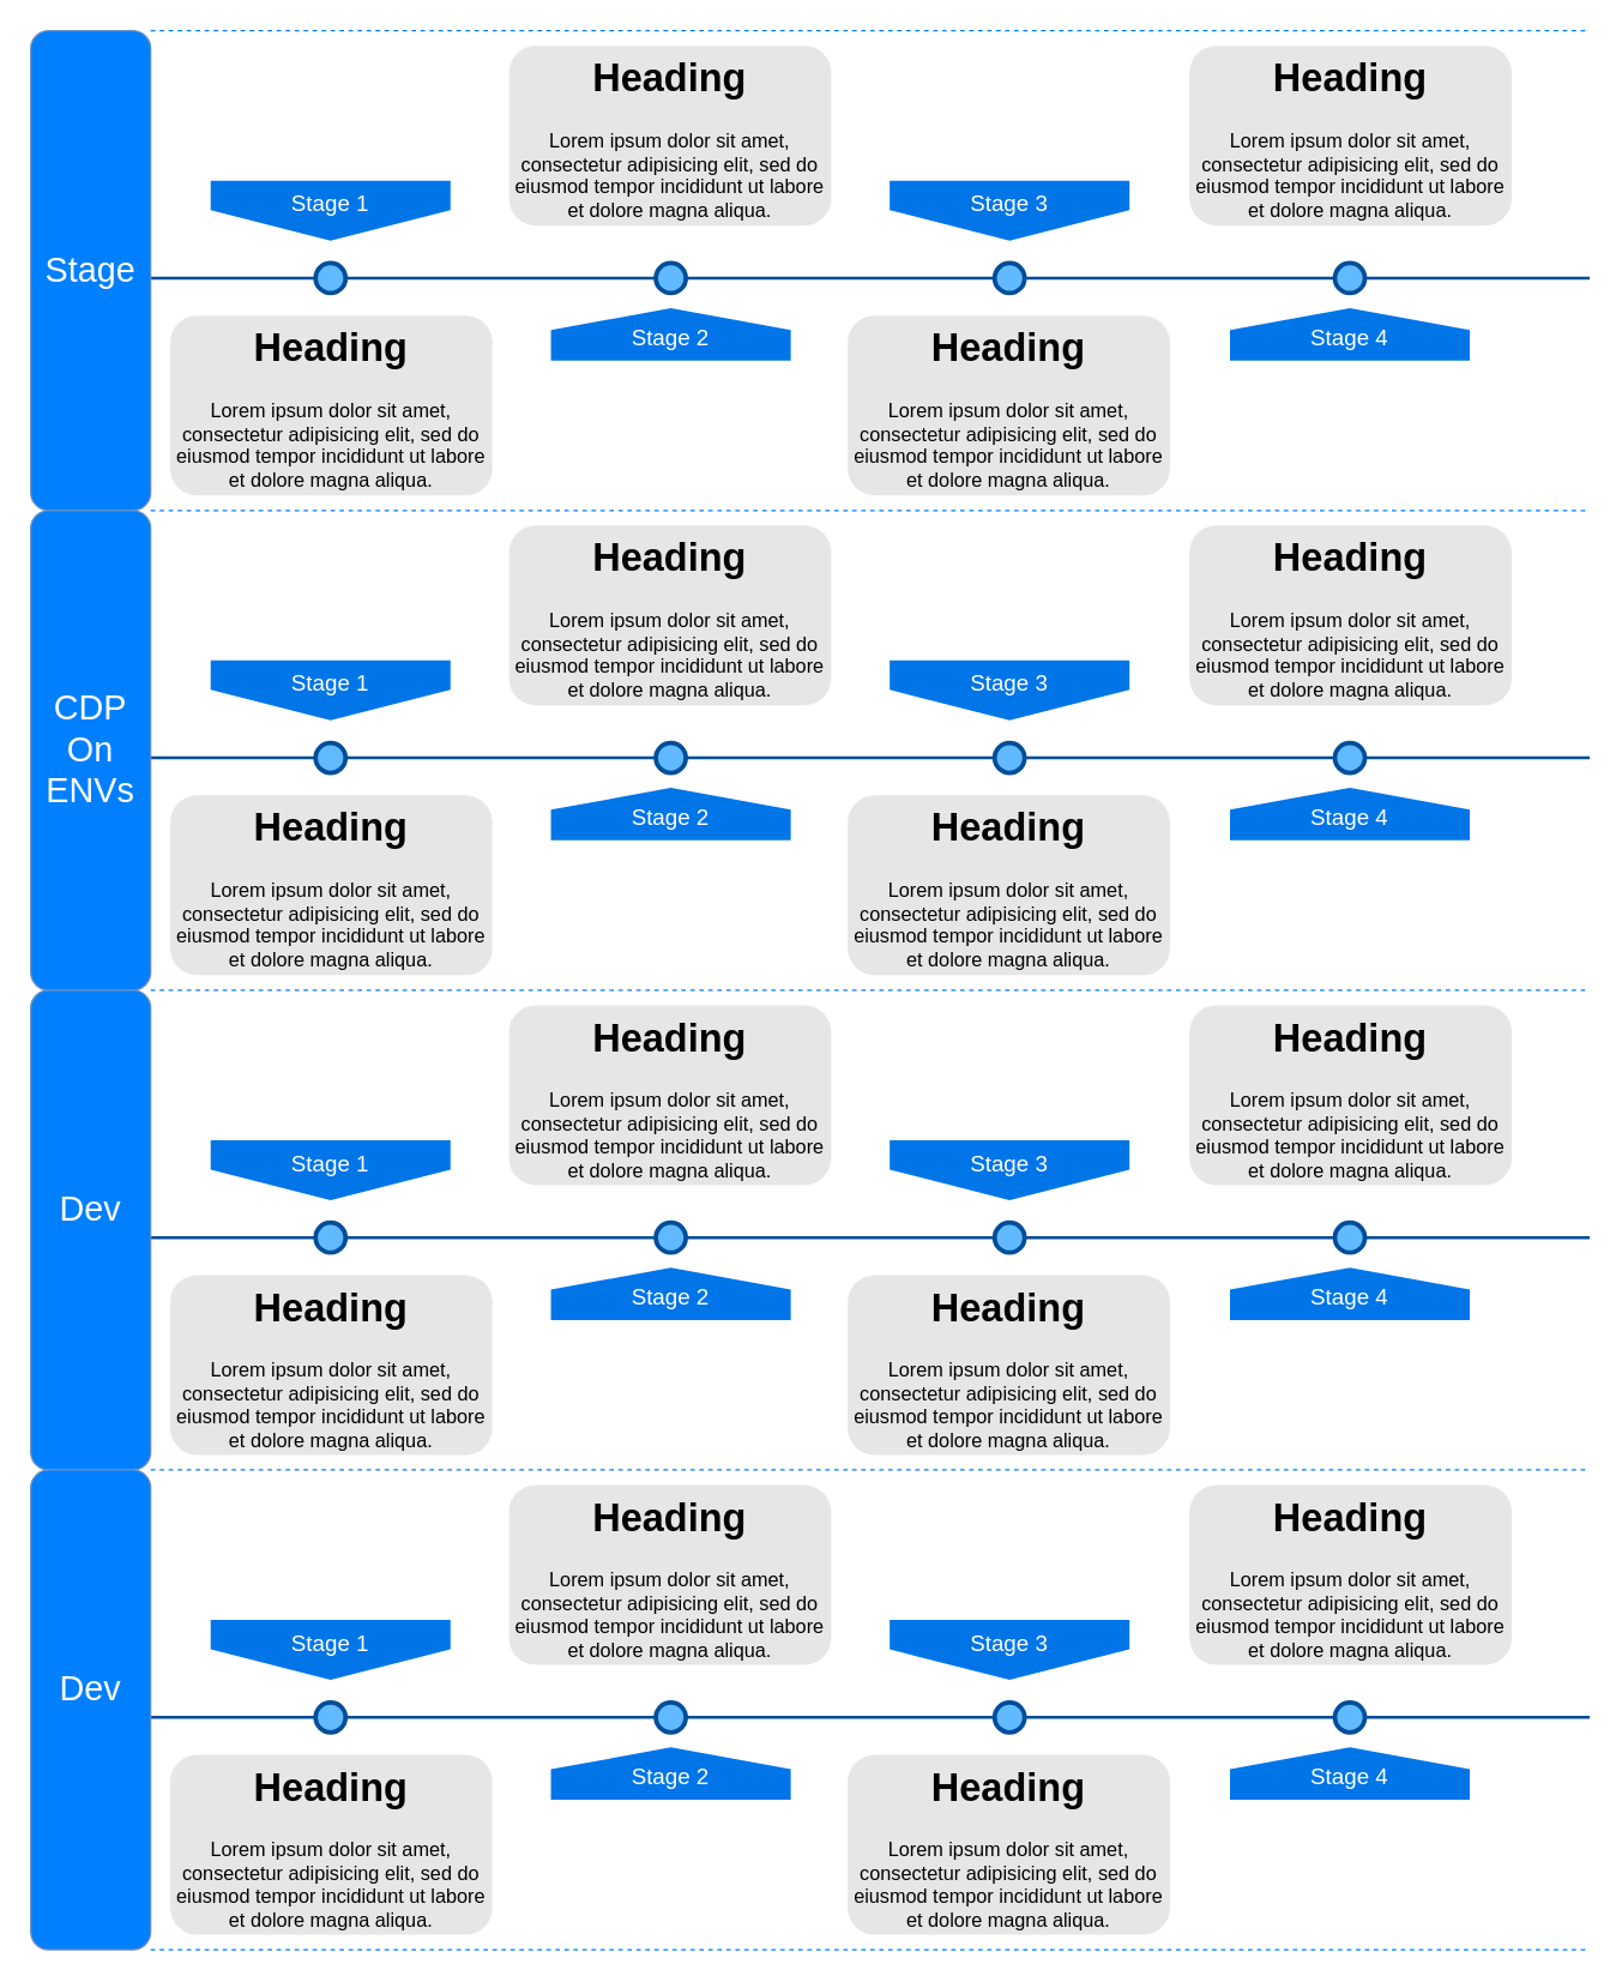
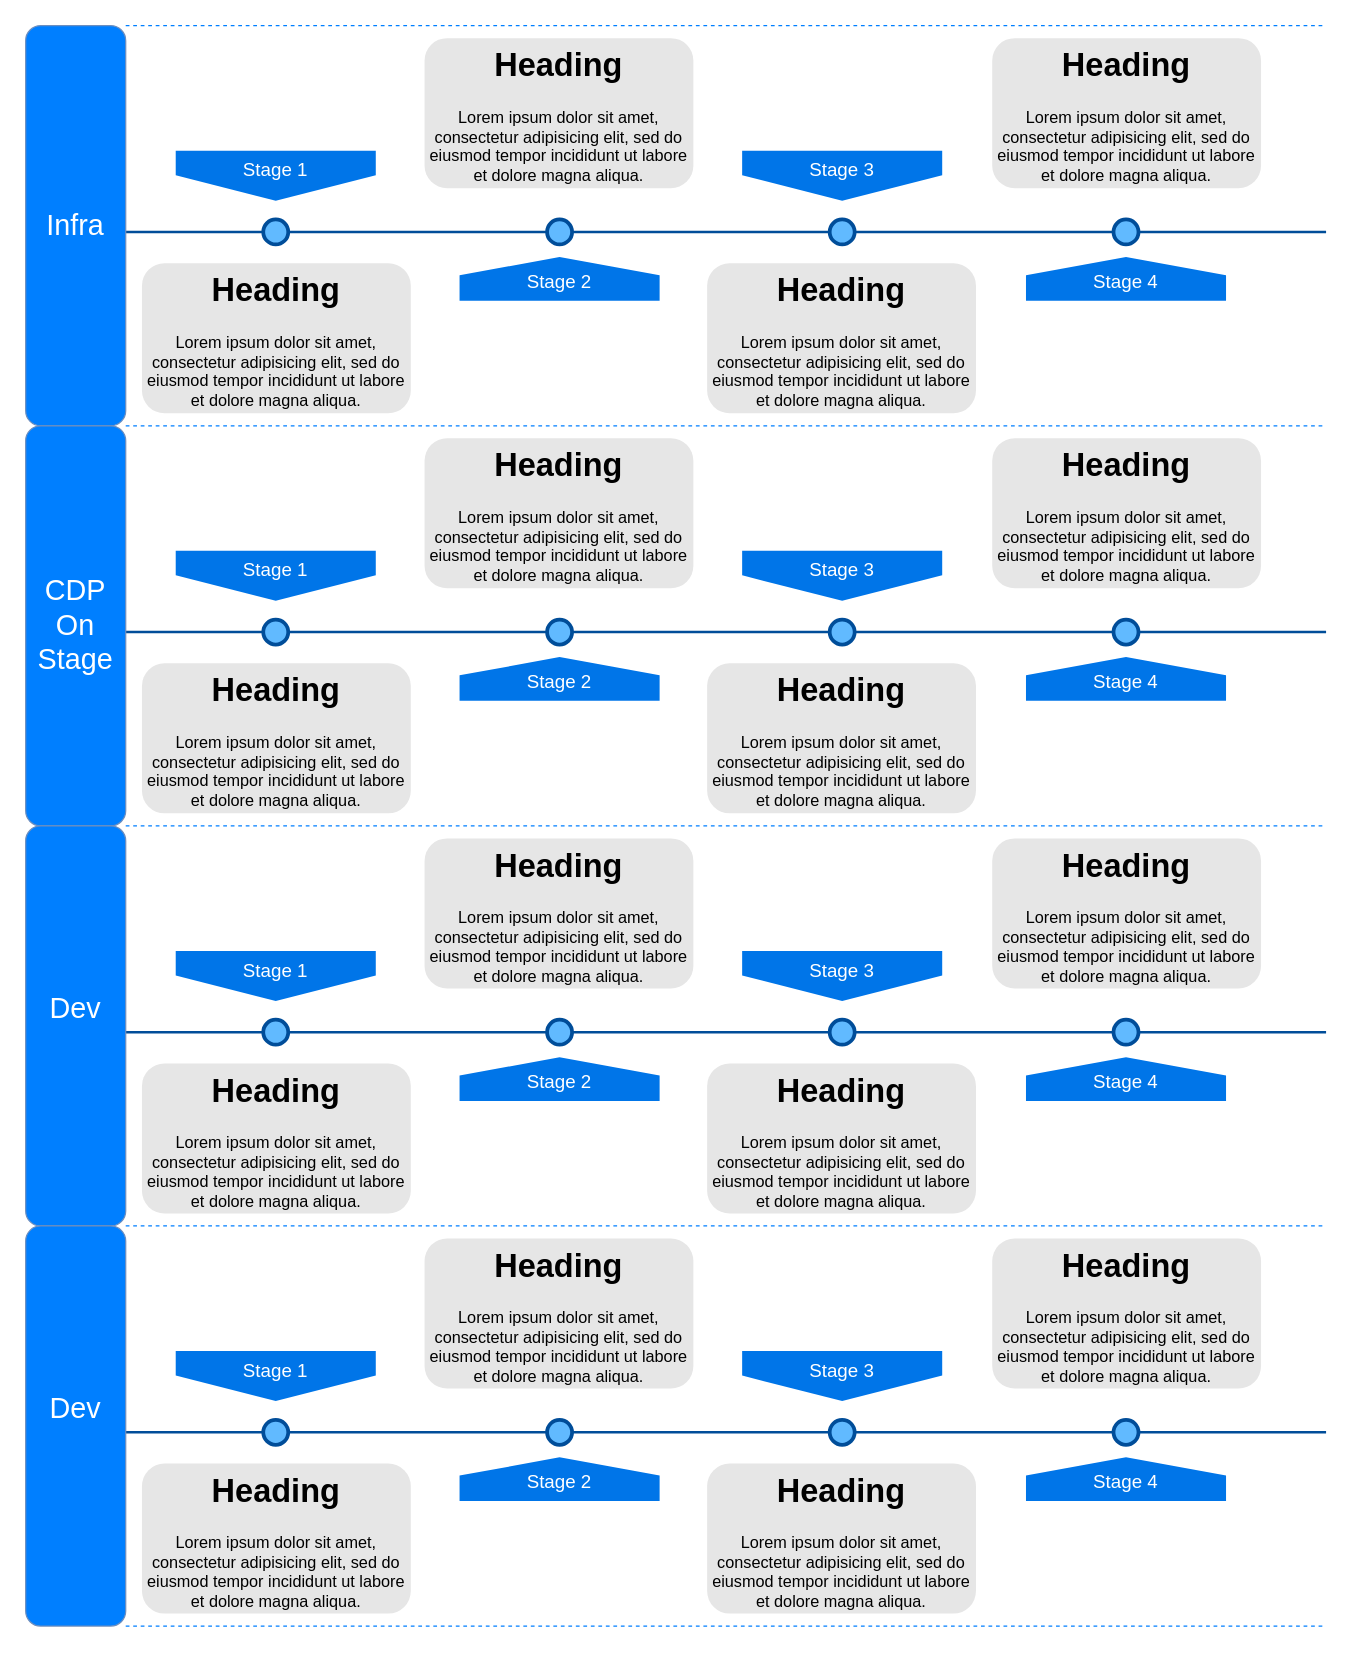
- <mxCell id="15" value="&lt;font style=&quot;font-size: 23px;&quot;&gt;Stage&lt;/font&gt;" style="rounded=1;whiteSpace=wrap;html=1;fillColor=#007FFF;strokeColor=#6c8ebf;fontColor=#FFFFFF;" vertex="1" parent="1"><mxGeometry y="20" width="80" height="320" as="geometry" x="20" /></mxCell>
+ <mxCell id="15" value="&lt;font style=&quot;font-size: 23px;&quot;&gt;Infra&lt;/font&gt;" style="rounded=1;whiteSpace=wrap;html=1;fillColor=#007FFF;strokeColor=#6c8ebf;fontColor=#FFFFFF;" vertex="1" parent="1"><mxGeometry y="20" width="80" height="320" as="geometry" x="20" /></mxCell>
- <mxCell id="29" value="&lt;font style=&quot;font-size: 23px;&quot;&gt;CDP&lt;br&gt;On&lt;br&gt;ENVs&lt;br&gt;&lt;/font&gt;" style="rounded=1;whiteSpace=wrap;html=1;fillColor=#007FFF;strokeColor=#6c8ebf;fontColor=#FFFFFF;" vertex="1" parent="1"><mxGeometry y="340" width="80" height="320" as="geometry" x="20" /></mxCell>
+ <mxCell id="29" value="&lt;font style=&quot;font-size: 23px;&quot;&gt;CDP&lt;br&gt;On&lt;br&gt;Stage&lt;br&gt;&lt;/font&gt;" style="rounded=1;whiteSpace=wrap;html=1;fillColor=#007FFF;strokeColor=#6c8ebf;fontColor=#FFFFFF;" vertex="1" parent="1"><mxGeometry y="340" width="80" height="320" as="geometry" x="20" /></mxCell>
